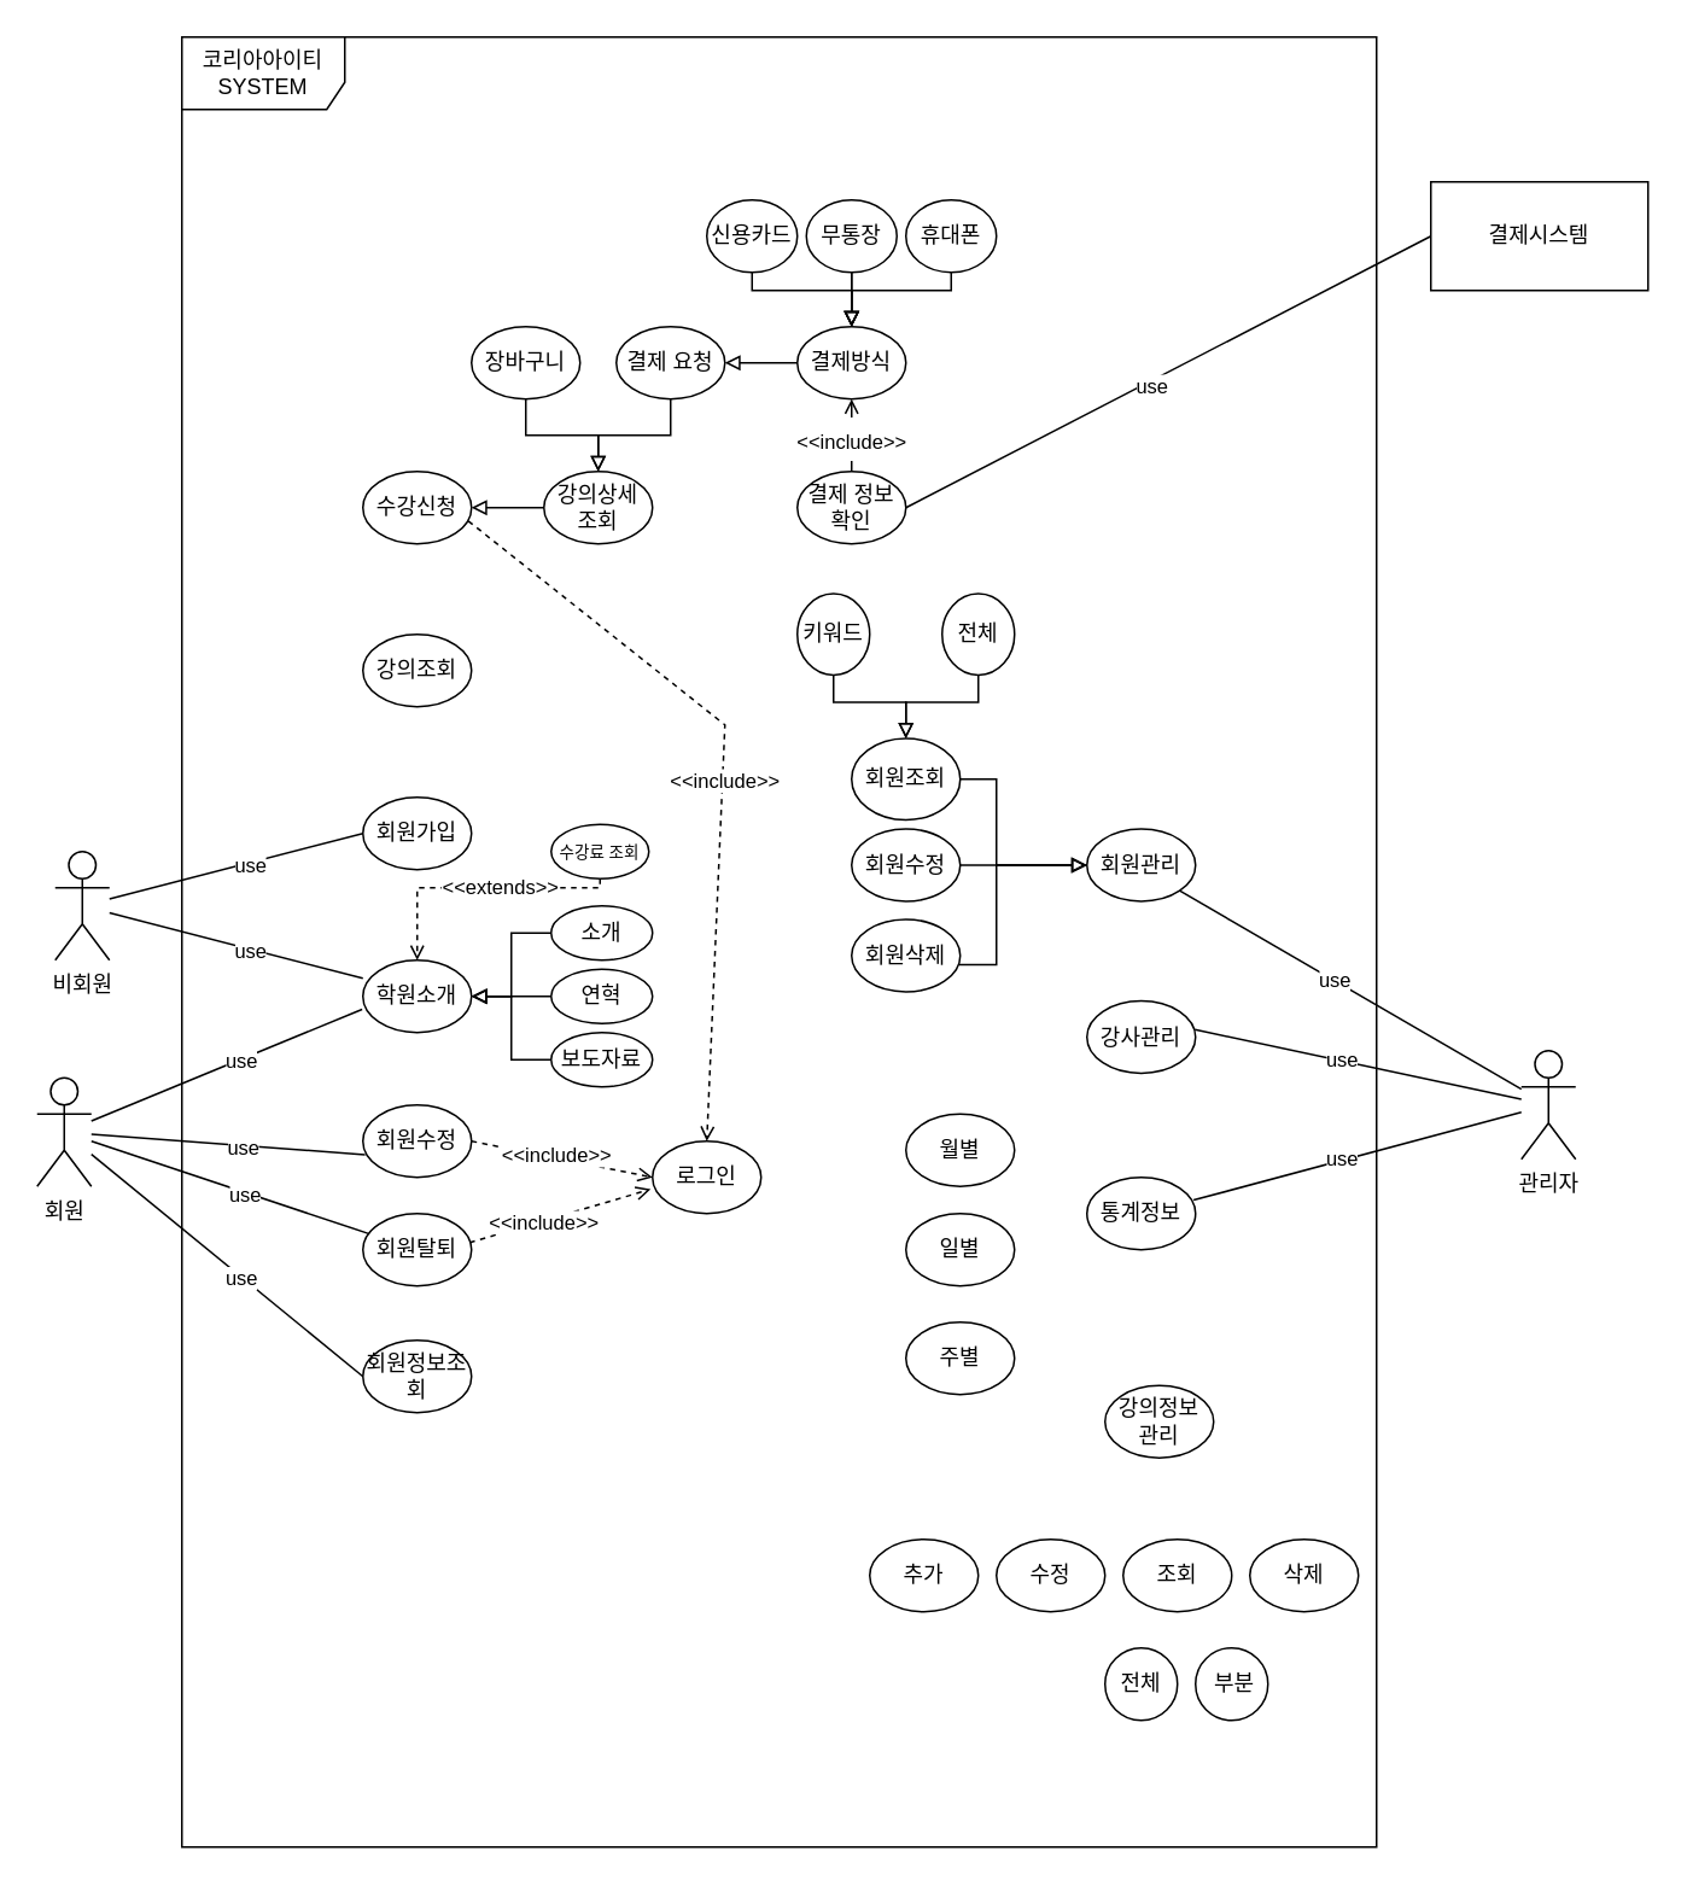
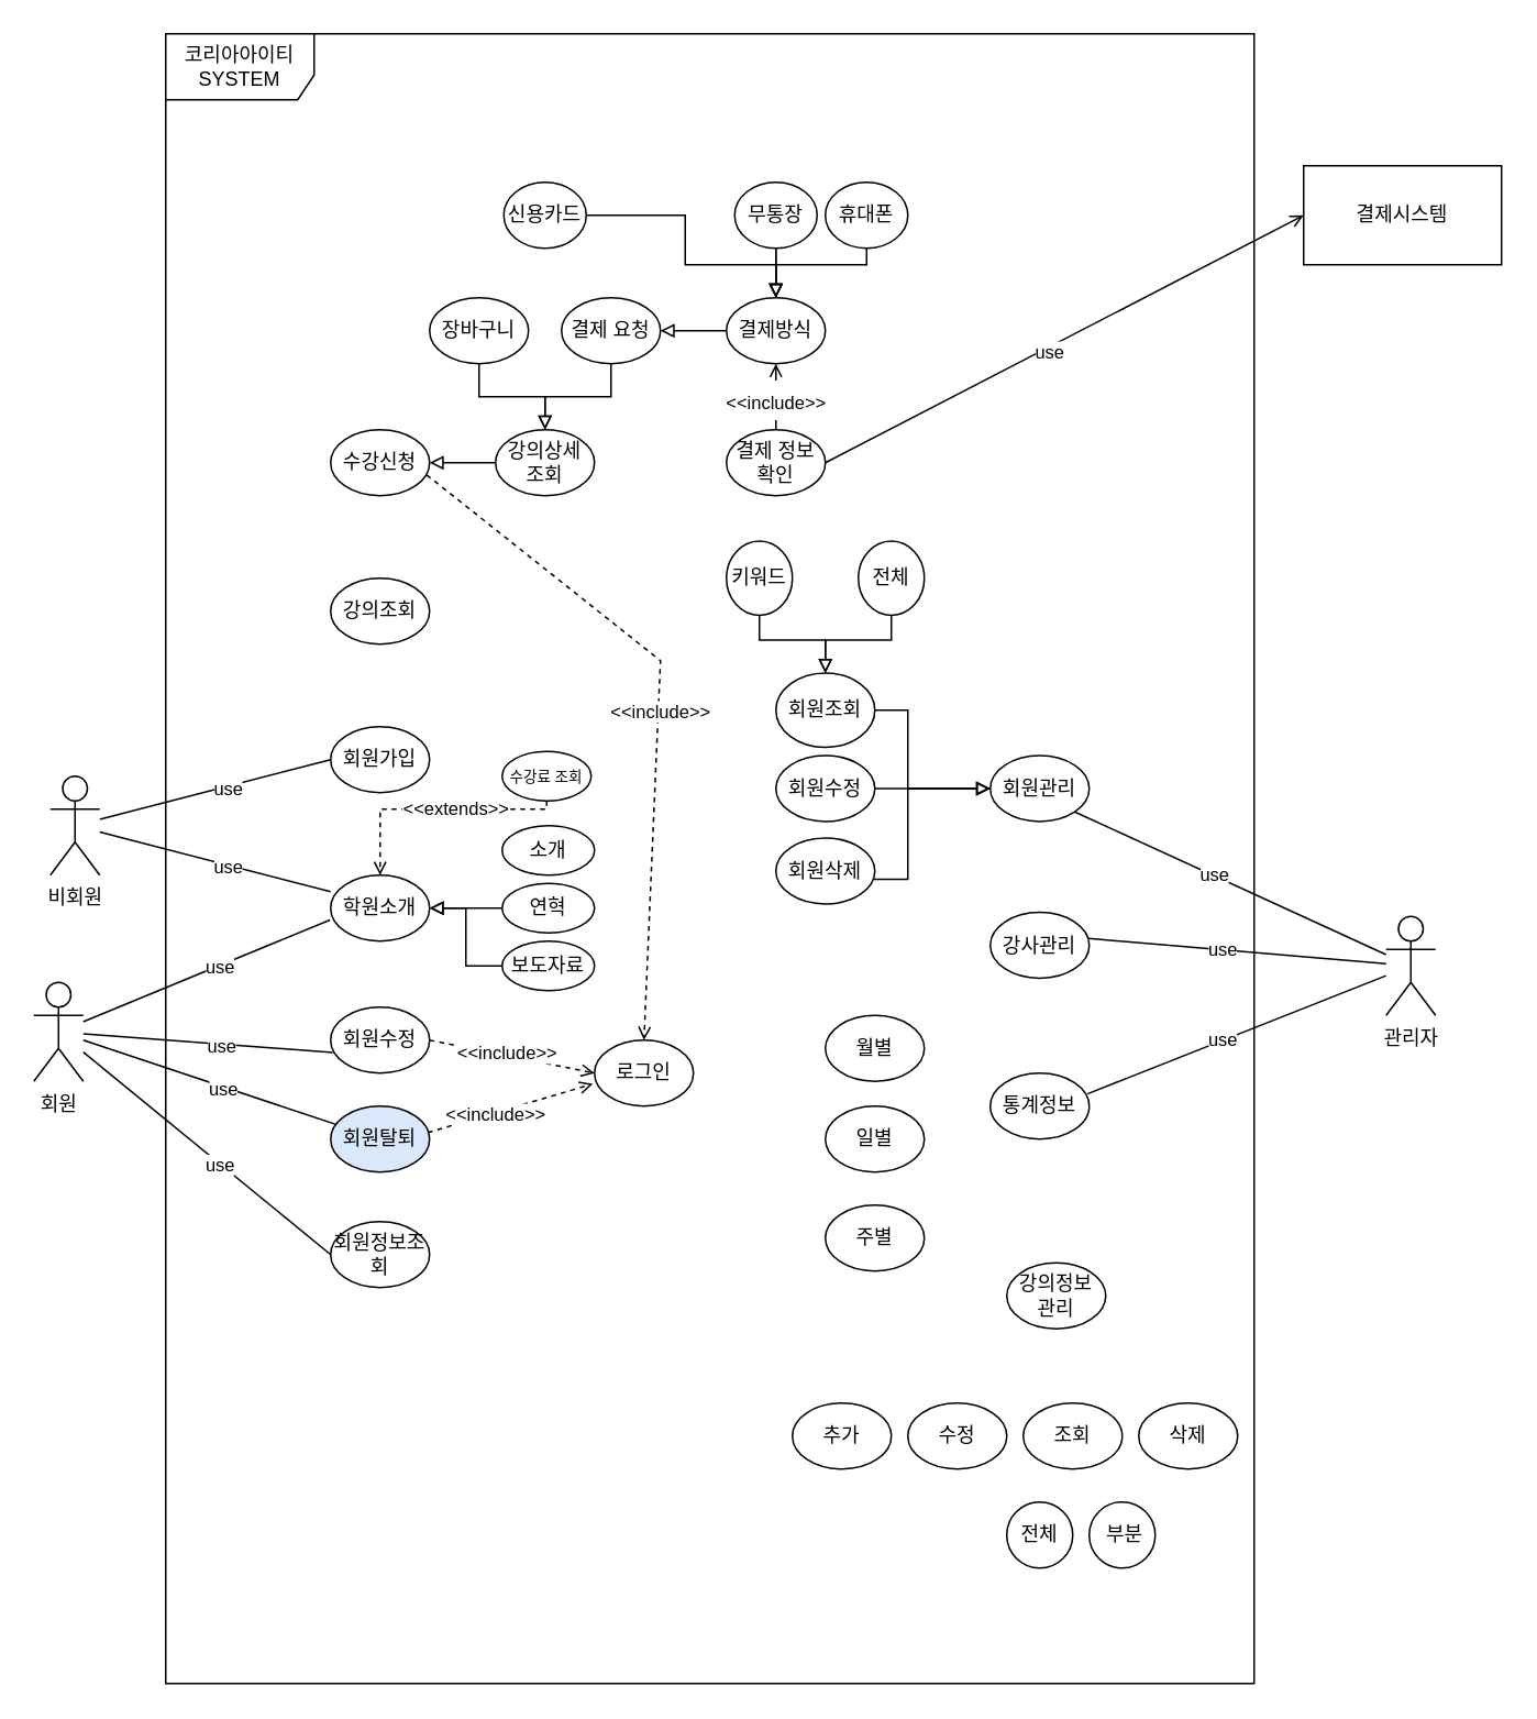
- <mxCell id="75" value="신용카드&lt;br&gt;" style="ellipse;whiteSpace=wrap;html=1;" parent="1" vertex="1"><mxGeometry x="390" y="110" width="50" height="40" as="geometry" /></mxCell>
+ <mxCell id="75" value="신용카드&lt;br&gt;" style="ellipse;whiteSpace=wrap;html=1;" parent="1" vertex="1"><mxGeometry x="305" y="110" width="50" height="40" as="geometry" /></mxCell>
- <mxCell id="64" value="" style="endArrow=none;html=1;rounded=0;entryX=0;entryY=0.5;entryDx=0;entryDy=0;exitX=1;exitY=0.5;exitDx=0;exitDy=0;" parent="1" source="62" target="63" edge="1"><mxGeometry width="50" height="50" relative="1" as="geometry"><mxPoint x="570" y="220" as="sourcePoint" /><mxPoint x="530" y="170" as="targetPoint" /></mxGeometry></mxCell>
+ <mxCell id="64" value="" style="endArrow=open;html=1;rounded=0;entryX=0;entryY=0.5;entryDx=0;entryDy=0;exitX=1;exitY=0.5;exitDx=0;exitDy=0;" parent="1" source="62" target="63" edge="1"><mxGeometry width="50" height="50" relative="1" as="geometry"><mxPoint x="570" y="220" as="sourcePoint" /><mxPoint x="530" y="170" as="targetPoint" /></mxGeometry></mxCell>
- <mxCell id="28" value="" style="edgeStyle=orthogonalEdgeStyle;rounded=0;orthogonalLoop=1;jettySize=auto;html=1;endArrow=block;endFill=0;" parent="1" source="29" target="23" edge="1"><mxGeometry relative="1" as="geometry" /></mxCell>
- <mxCell id="4" value="관리자" style="shape=umlActor;verticalLabelPosition=bottom;verticalAlign=top;html=1;outlineConnect=0;" parent="1" vertex="1"><mxGeometry x="840" y="580" width="30" height="60" as="geometry" /></mxCell>
+ <mxCell id="4" value="관리자" style="shape=umlActor;verticalLabelPosition=bottom;verticalAlign=top;html=1;outlineConnect=0;" parent="1" vertex="1"><mxGeometry x="840" y="555" width="30" height="60" as="geometry" /></mxCell>
- <mxCell id="8" value="회원탈퇴" style="ellipse;whiteSpace=wrap;html=1;" parent="1" vertex="1"><mxGeometry x="200" y="670" width="60" height="40" as="geometry" /></mxCell>
+ <mxCell id="8" value="회원탈퇴" style="ellipse;whiteSpace=wrap;html=1;fillColor=#dae8fc;" parent="1" vertex="1"><mxGeometry x="200" y="670" width="60" height="40" as="geometry" /></mxCell>
